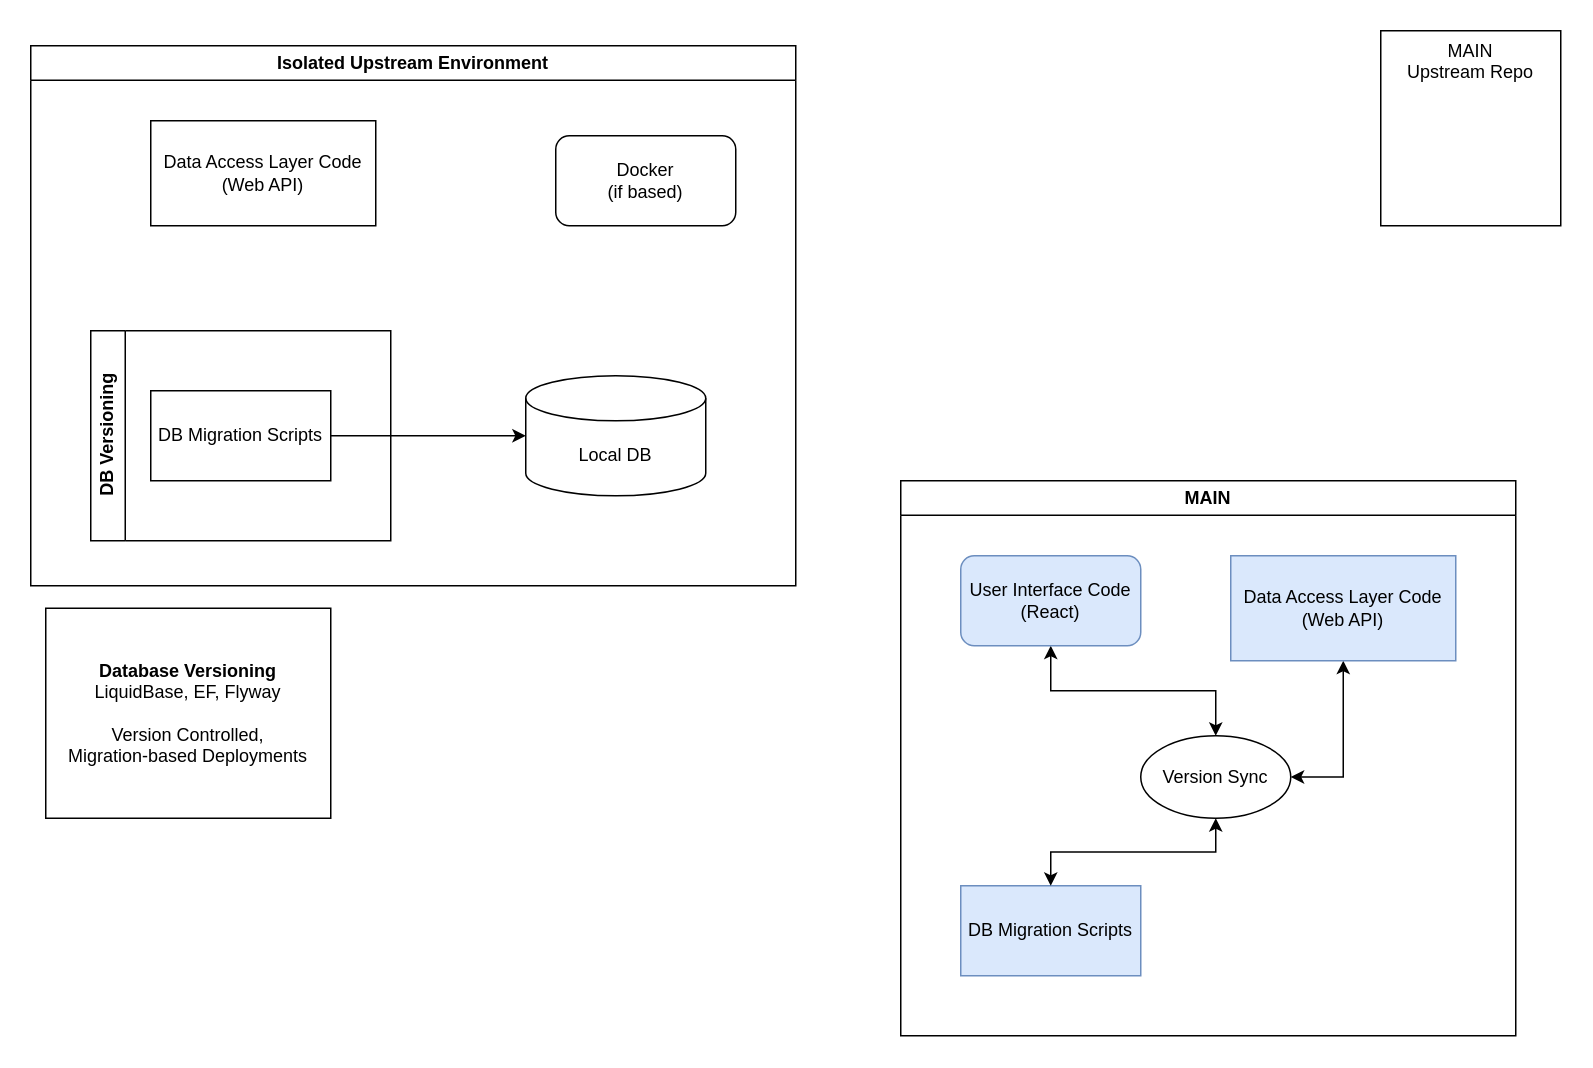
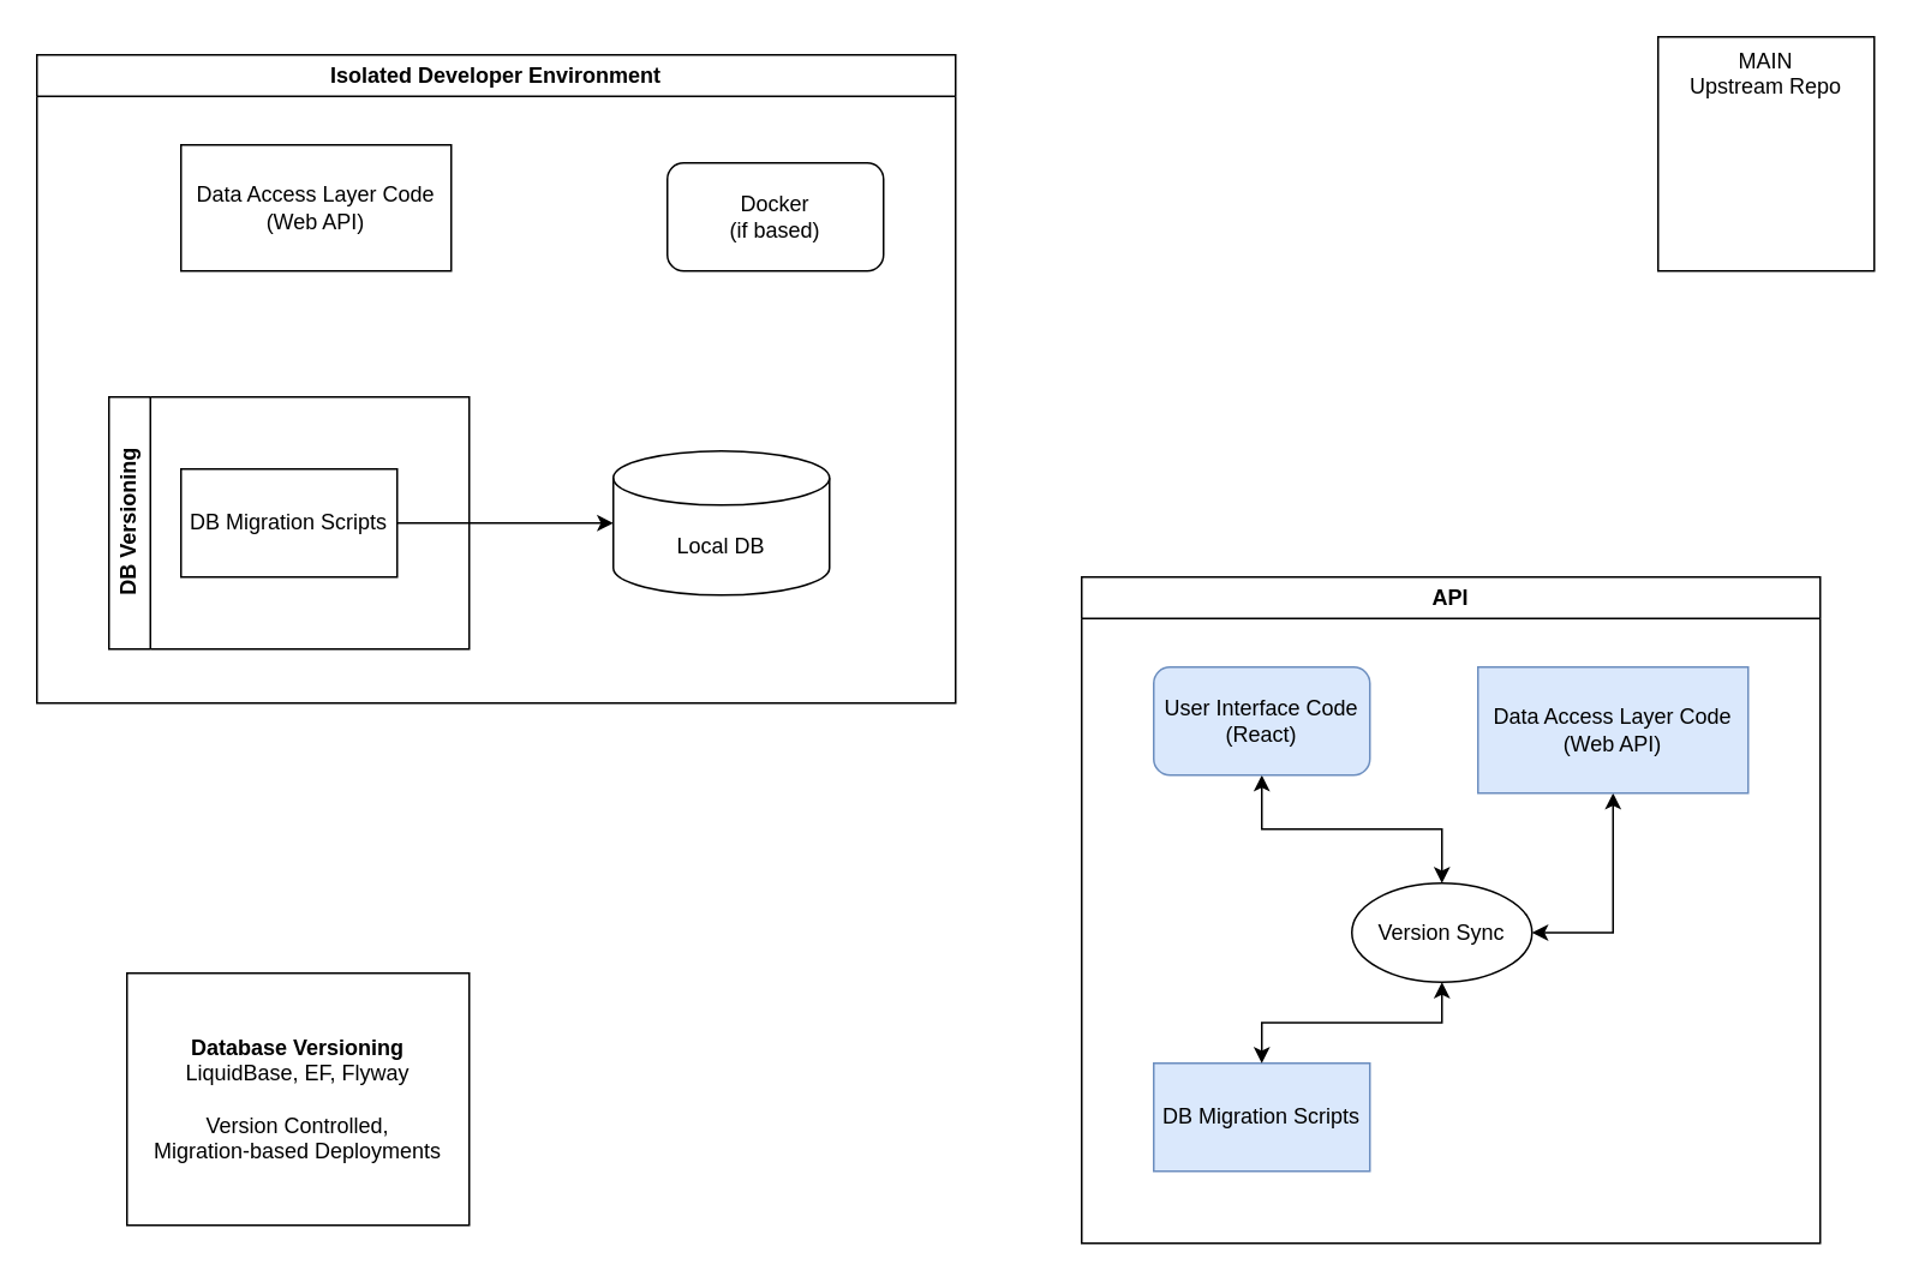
- <mxCell id="12" value="Isolated Upstream Environment" style="swimlane;whiteSpace=wrap;html=1;" parent="1" vertex="1"><mxGeometry x="20" y="30" width="510" height="360" as="geometry" /></mxCell>
+ <mxCell id="12" value="Isolated Developer Environment" style="swimlane;whiteSpace=wrap;html=1;" parent="1" vertex="1"><mxGeometry x="20" y="30" width="510" height="360" as="geometry" /></mxCell>
- <mxCell id="13" value="Local DB" style="shape=cylinder3;whiteSpace=wrap;html=1;boundedLbl=1;backgroundOutline=1;size=15;" parent="12" vertex="1"><mxGeometry x="330" y="220" width="120" height="80" as="geometry" /></mxCell>
+ <mxCell id="13" value="Local DB" style="shape=cylinder3;whiteSpace=wrap;html=1;boundedLbl=1;backgroundOutline=1;size=15;" parent="12" vertex="1"><mxGeometry x="320" y="220" width="120" height="80" as="geometry" /></mxCell>
- <mxCell id="3" value="MAIN" style="swimlane;whiteSpace=wrap;html=1;" parent="1" vertex="1"><mxGeometry x="600" y="320" width="410" height="370" as="geometry" /></mxCell>
+ <mxCell id="3" value="API" style="swimlane;whiteSpace=wrap;html=1;" parent="1" vertex="1"><mxGeometry x="600" y="320" width="410" height="370" as="geometry" /></mxCell>
- <mxCell id="11" value="&lt;b&gt;Database Versioning&lt;/b&gt;&lt;br&gt;LiquidBase, EF, Flyway&lt;br&gt;&lt;br&gt;Version Controlled, &lt;br&gt;Migration-based Deployments" style="rounded=0;whiteSpace=wrap;html=1;" parent="1" vertex="1"><mxGeometry x="30" y="405" width="190" height="140" as="geometry" /></mxCell>
+ <mxCell id="11" value="&lt;b&gt;Database Versioning&lt;/b&gt;&lt;br&gt;LiquidBase, EF, Flyway&lt;br&gt;&lt;br&gt;Version Controlled, &lt;br&gt;Migration-based Deployments" style="rounded=0;whiteSpace=wrap;html=1;" parent="1" vertex="1"><mxGeometry x="70" y="540" width="190" height="140" as="geometry" /></mxCell>
- <mxCell id="10" value="Version Sync" style="ellipse;whiteSpace=wrap;html=1;" parent="3" vertex="1"><mxGeometry x="160" y="170" width="100" height="55" as="geometry" /></mxCell>
+ <mxCell id="10" value="Version Sync" style="ellipse;whiteSpace=wrap;html=1;" parent="3" vertex="1"><mxGeometry x="150" y="170" width="100" height="55" as="geometry" /></mxCell>
